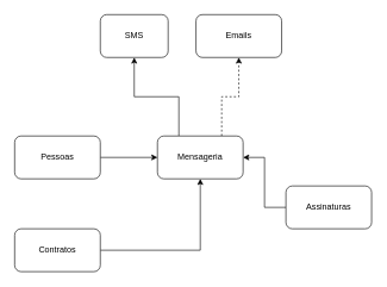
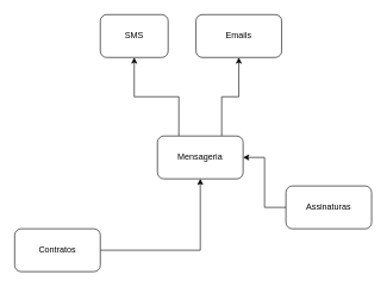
- <mxCell id="11" style="edgeStyle=orthogonalEdgeStyle;rounded=0;orthogonalLoop=1;jettySize=auto;html=1;exitX=0.75;exitY=0;exitDx=0;exitDy=0;entryX=0.5;entryY=1;entryDx=0;entryDy=0;dashed=1;" edge="1" parent="1" source="12" target="6"><mxGeometry relative="1" as="geometry" /></mxCell>
+ <mxCell id="11" style="edgeStyle=orthogonalEdgeStyle;rounded=0;orthogonalLoop=1;jettySize=auto;html=1;exitX=0.75;exitY=0;exitDx=0;exitDy=0;entryX=0.5;entryY=1;entryDx=0;entryDy=0;" edge="1" parent="1" source="12" target="6"><mxGeometry relative="1" as="geometry" /></mxCell>
- <mxCell id="3" value="Pessoas" style="rounded=1;whiteSpace=wrap;html=1;" vertex="1" parent="1"><mxGeometry x="20" y="190" width="120" height="60" as="geometry" /></mxCell>
- <mxCell id="2" value="" style="edgeStyle=orthogonalEdgeStyle;rounded=0;orthogonalLoop=1;jettySize=auto;html=1;" edge="1" parent="1" source="3" target="12"><mxGeometry relative="1" as="geometry" /></mxCell>
